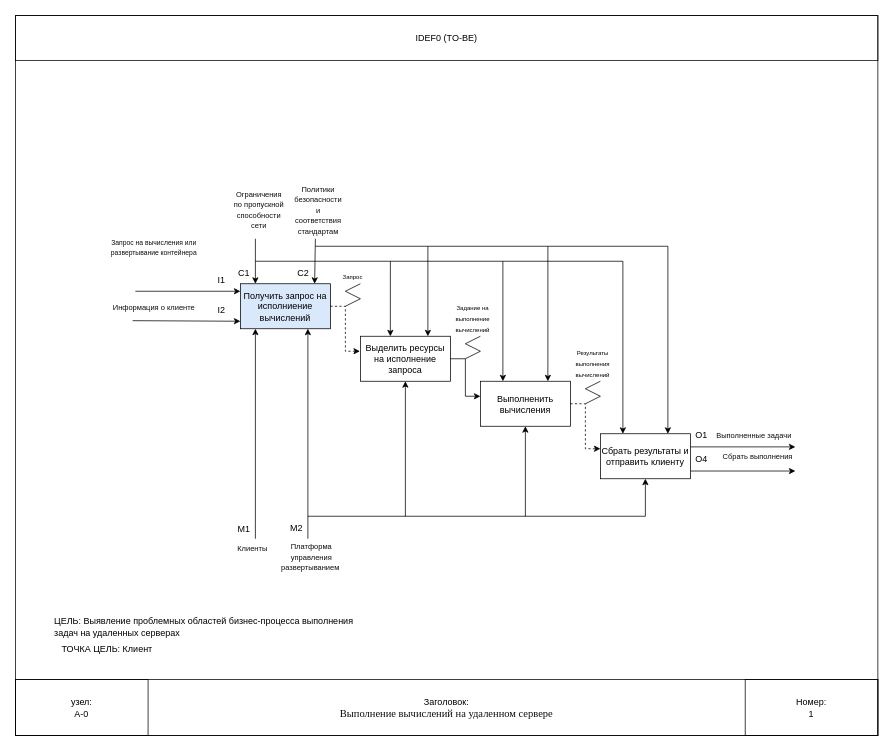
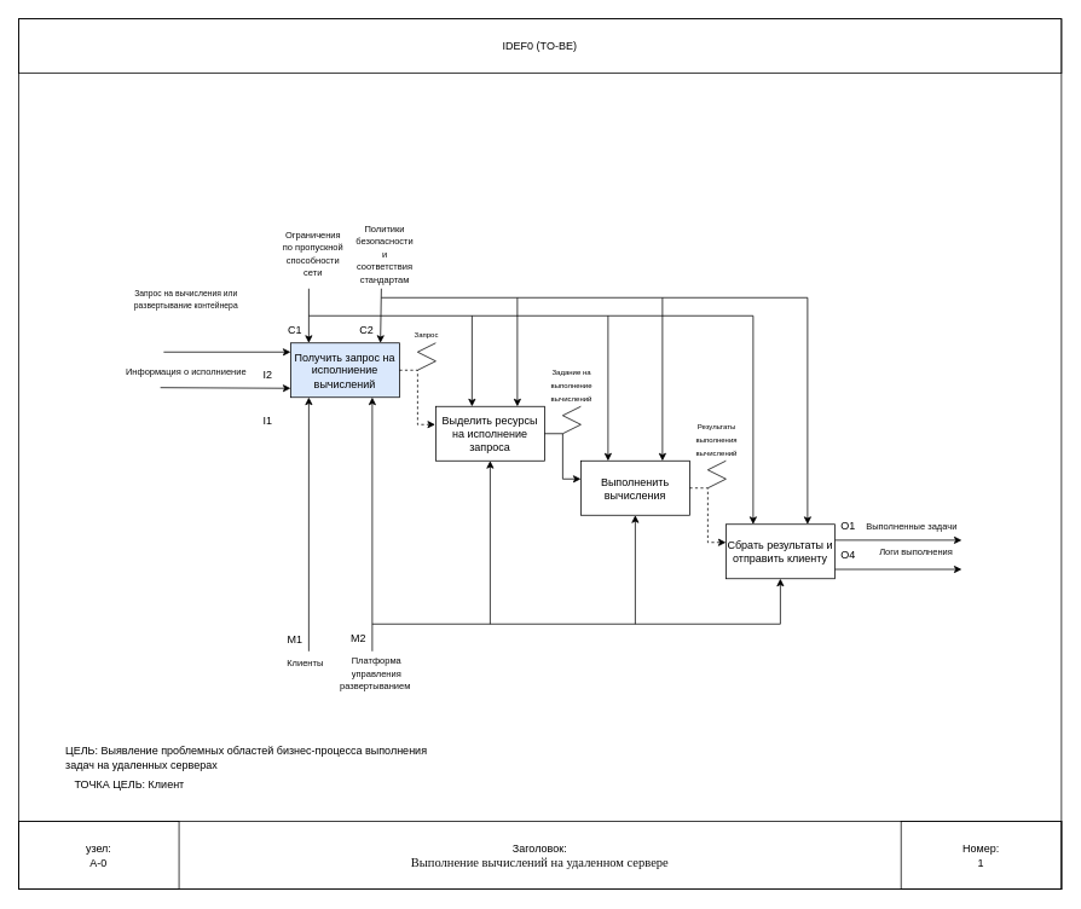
- <mxCell id="15" value="I1" style="text;html=1;align=center;verticalAlign=middle;whiteSpace=wrap;rounded=0;movable=1;resizable=1;rotatable=1;deletable=1;editable=1;locked=0;connectable=1;" parent="2" vertex="1"><mxGeometry x="260" y="337.5" width="30" height="30" as="geometry" /></mxCell>
+ <mxCell id="15" value="I1" style="text;html=1;align=center;verticalAlign=middle;whiteSpace=wrap;rounded=0;movable=1;resizable=1;rotatable=1;deletable=1;editable=1;locked=0;connectable=1;" parent="2" vertex="1"><mxGeometry x="260" y="427.5" width="30" height="30" as="geometry" /></mxCell>
- <mxCell id="21" value="&lt;p class=&quot;p1&quot; style=&quot;margin: 0px; font-variant-numeric: normal; font-variant-east-asian: normal; font-variant-alternates: normal; font-size-adjust: none; font-kerning: auto; font-optical-sizing: auto; font-feature-settings: normal; font-variation-settings: normal; font-variant-position: normal; font-variant-emoji: normal; font-stretch: normal; line-height: normal;&quot;&gt;&lt;font size=&quot;1&quot; color=&quot;#0e0e0e&quot;&gt;Информация о клиенте&lt;/font&gt;&lt;/p&gt;" style="text;html=1;align=center;verticalAlign=middle;whiteSpace=wrap;rounded=0;movable=1;resizable=1;rotatable=1;deletable=1;editable=1;locked=0;connectable=1;" parent="2" vertex="1"><mxGeometry x="110" y="367.5" width="150" height="40" as="geometry" /></mxCell>
+ <mxCell id="21" value="&lt;p class=&quot;p1&quot; style=&quot;margin: 0px; font-variant-numeric: normal; font-variant-east-asian: normal; font-variant-alternates: normal; font-size-adjust: none; font-kerning: auto; font-optical-sizing: auto; font-feature-settings: normal; font-variation-settings: normal; font-variant-position: normal; font-variant-emoji: normal; font-stretch: normal; line-height: normal;&quot;&gt;&lt;font size=&quot;1&quot; color=&quot;#0e0e0e&quot;&gt;Информация о исполниение&lt;/font&gt;&lt;/p&gt;" style="text;html=1;align=center;verticalAlign=middle;whiteSpace=wrap;rounded=0;movable=1;resizable=1;rotatable=1;deletable=1;editable=1;locked=0;connectable=1;" parent="2" vertex="1"><mxGeometry x="110" y="367.5" width="150" height="40" as="geometry" /></mxCell>
- <mxCell id="33" value="&lt;p class=&quot;p1&quot; style=&quot;margin: 0px; font-variant-numeric: normal; font-variant-east-asian: normal; font-variant-alternates: normal; font-size-adjust: none; font-kerning: auto; font-optical-sizing: auto; font-feature-settings: normal; font-variation-settings: normal; font-variant-position: normal; font-variant-emoji: normal; font-stretch: normal; line-height: normal;&quot;&gt;&lt;font size=&quot;1&quot; color=&quot;#0e0e0e&quot;&gt;Сбрать выполнения&lt;/font&gt;&lt;/p&gt;" style="text;html=1;align=center;verticalAlign=middle;whiteSpace=wrap;rounded=0;movable=1;resizable=1;rotatable=1;deletable=1;editable=1;locked=0;connectable=1;" parent="2" vertex="1"><mxGeometry x="940" y="567.19" width="100" height="40" as="geometry" /></mxCell>
+ <mxCell id="33" value="&lt;p class=&quot;p1&quot; style=&quot;margin: 0px; font-variant-numeric: normal; font-variant-east-asian: normal; font-variant-alternates: normal; font-size-adjust: none; font-kerning: auto; font-optical-sizing: auto; font-feature-settings: normal; font-variation-settings: normal; font-variant-position: normal; font-variant-emoji: normal; font-stretch: normal; line-height: normal;&quot;&gt;&lt;font size=&quot;1&quot; color=&quot;#0e0e0e&quot;&gt;Логи выполнения&lt;/font&gt;&lt;/p&gt;" style="text;html=1;align=center;verticalAlign=middle;whiteSpace=wrap;rounded=0;movable=1;resizable=1;rotatable=1;deletable=1;editable=1;locked=0;connectable=1;" parent="2" vertex="1"><mxGeometry x="940" y="567.19" width="100" height="40" as="geometry" /></mxCell>
